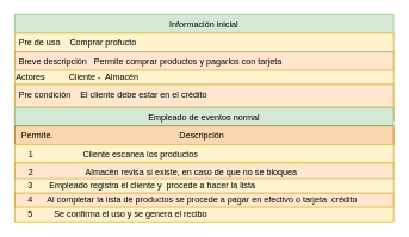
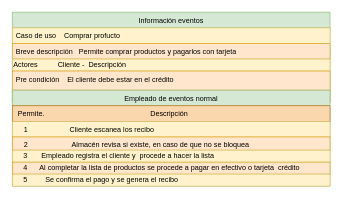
- <mxCell id="2" value="Información inicial" style="swimlane;fontStyle=0;childLayout=stackLayout;horizontal=1;startSize=26;horizontalStack=0;resizeParent=1;resizeParentMax=0;resizeLast=0;collapsible=1;marginBottom=0;fillColor=#d5e8d4;strokeColor=#82b366;" vertex="1" parent="1"><mxGeometry x="20" y="20" width="530" height="150" as="geometry" /></mxCell>
+ <mxCell id="2" value="Información eventos" style="swimlane;fontStyle=0;childLayout=stackLayout;horizontal=1;startSize=26;horizontalStack=0;resizeParent=1;resizeParentMax=0;resizeLast=0;collapsible=1;marginBottom=0;fillColor=#d5e8d4;strokeColor=#82b366;" vertex="1" parent="1"><mxGeometry x="20" y="20" width="530" height="150" as="geometry" /></mxCell>
- <mxCell id="3" value="Pre de uso    Comprar profucto  " style="text;strokeColor=#d6b656;fillColor=#fff2cc;align=left;verticalAlign=top;spacingLeft=4;spacingRight=4;overflow=hidden;rotatable=0;points=[[0,0.5],[1,0.5]];portConstraint=eastwest;" vertex="1" parent="2"><mxGeometry y="26" width="530" height="26" as="geometry" /></mxCell>
+ <mxCell id="3" value="Caso de uso    Comprar profucto  " style="text;strokeColor=#d6b656;fillColor=#fff2cc;align=left;verticalAlign=top;spacingLeft=4;spacingRight=4;overflow=hidden;rotatable=0;points=[[0,0.5],[1,0.5]];portConstraint=eastwest;" vertex="1" parent="2"><mxGeometry y="26" width="530" height="26" as="geometry" /></mxCell>
- <mxCell id="5" value="&lt;span&gt;Actores&amp;nbsp; &amp;nbsp; &amp;nbsp; &amp;nbsp; &amp;nbsp; Cliente -&amp;nbsp; Almacén&amp;nbsp;&lt;/span&gt;" style="text;html=1;strokeColor=#d6b656;fillColor=#fff2cc;align=left;verticalAlign=middle;whiteSpace=wrap;rounded=0;" vertex="1" parent="2"><mxGeometry y="78" width="530" height="20" as="geometry" /></mxCell>
+ <mxCell id="5" value="&lt;span&gt;Actores&amp;nbsp; &amp;nbsp; &amp;nbsp; &amp;nbsp; &amp;nbsp; Cliente -&amp;nbsp; Descripción&amp;nbsp;&lt;/span&gt;" style="text;html=1;strokeColor=#d6b656;fillColor=#fff2cc;align=left;verticalAlign=middle;whiteSpace=wrap;rounded=0;" vertex="1" parent="2"><mxGeometry y="78" width="530" height="20" as="geometry" /></mxCell>
- <mxCell id="10" value="    1                     Cliente escanea los productos  " style="text;strokeColor=#d6b656;fillColor=#fff2cc;align=left;verticalAlign=top;spacingLeft=4;spacingRight=4;overflow=hidden;rotatable=0;points=[[0,0.5],[1,0.5]];portConstraint=eastwest;" vertex="1" parent="8"><mxGeometry y="52" width="530" height="26" as="geometry" /></mxCell>
+ <mxCell id="10" value="    1                     Cliente escanea los recibo  " style="text;strokeColor=#d6b656;fillColor=#fff2cc;align=left;verticalAlign=top;spacingLeft=4;spacingRight=4;overflow=hidden;rotatable=0;points=[[0,0.5],[1,0.5]];portConstraint=eastwest;" vertex="1" parent="8"><mxGeometry y="52" width="530" height="26" as="geometry" /></mxCell>
- <mxCell id="14" value="&amp;nbsp; &amp;nbsp; &amp;nbsp;5&amp;nbsp; &amp;nbsp;&amp;nbsp;&lt;span style=&quot;white-space: pre&quot;&gt; &lt;/span&gt;&lt;span style=&quot;white-space: pre&quot;&gt; &lt;/span&gt;&amp;nbsp; &amp;nbsp;Se confirma el uso y se genera el recibo" style="text;html=1;strokeColor=#d6b656;fillColor=#fff2cc;align=left;verticalAlign=middle;whiteSpace=wrap;rounded=0;" vertex="1" parent="8"><mxGeometry y="140" width="530" height="20" as="geometry" /></mxCell>
+ <mxCell id="14" value="&amp;nbsp; &amp;nbsp; &amp;nbsp;5&amp;nbsp; &amp;nbsp;&amp;nbsp;&lt;span style=&quot;white-space: pre&quot;&gt; &lt;/span&gt;&lt;span style=&quot;white-space: pre&quot;&gt; &lt;/span&gt;&amp;nbsp; &amp;nbsp;Se confirma el pago y se genera el recibo" style="text;html=1;strokeColor=#d6b656;fillColor=#fff2cc;align=left;verticalAlign=middle;whiteSpace=wrap;rounded=0;" vertex="1" parent="8"><mxGeometry y="140" width="530" height="20" as="geometry" /></mxCell>
